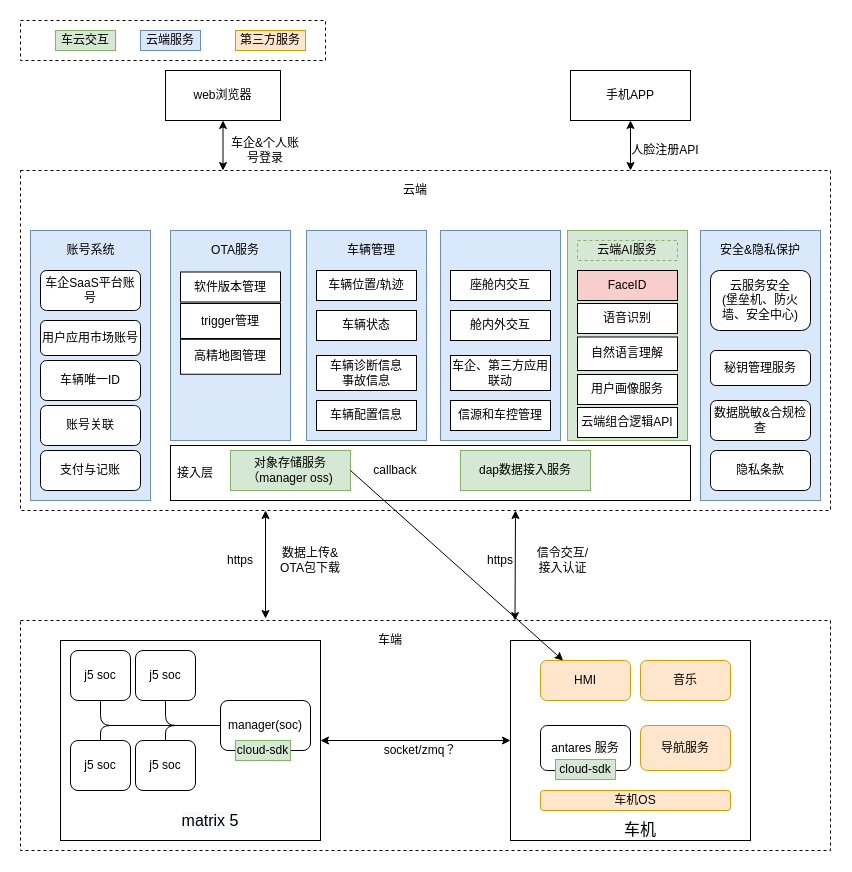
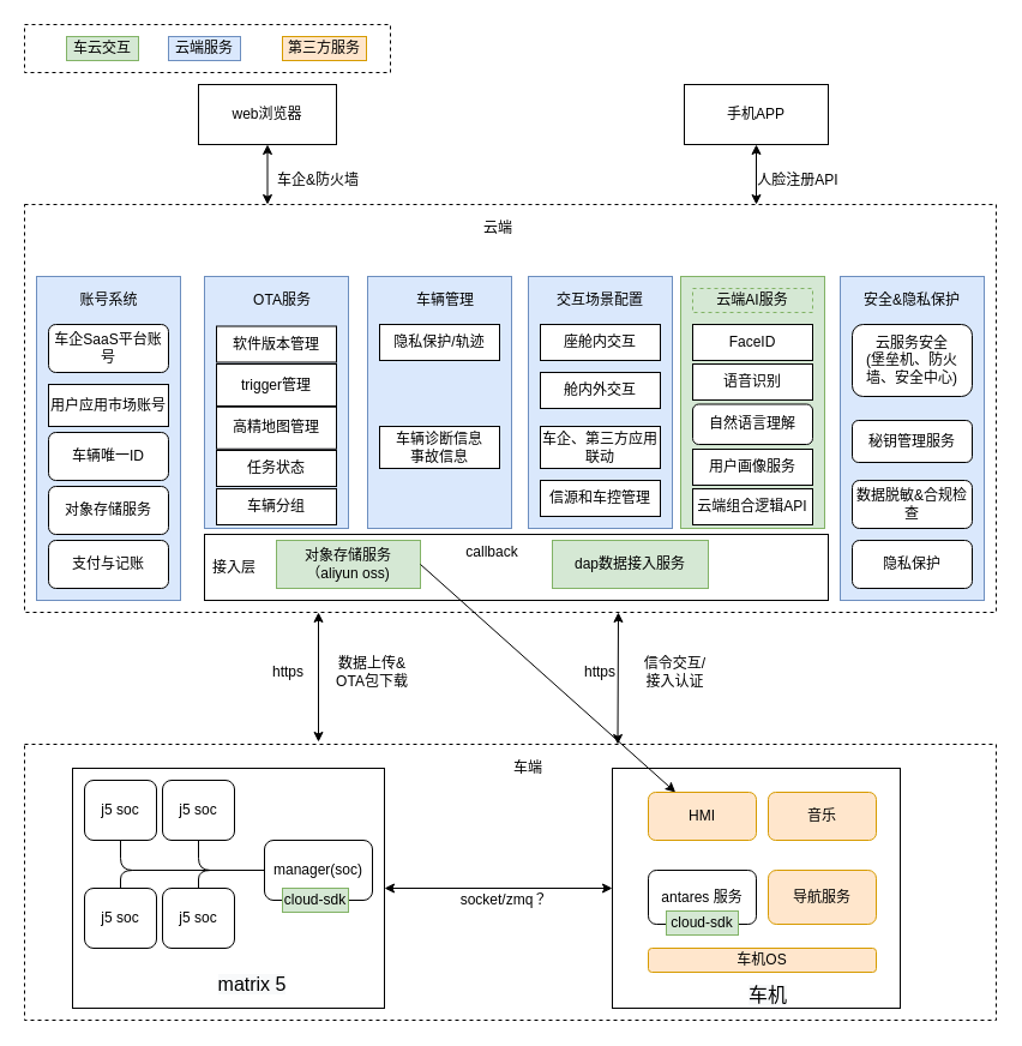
- <mxCell id="86" value="车企&amp;amp;个人账号登录" style="text;html=1;strokeColor=none;fillColor=none;align=center;verticalAlign=middle;whiteSpace=wrap;rounded=0;dashed=1;" vertex="1" parent="1"><mxGeometry x="230" y="140" width="70" height="20" as="geometry" /></mxCell>
+ <mxCell id="86" value="车企&amp;amp;防火墙" style="text;html=1;strokeColor=none;fillColor=none;align=center;verticalAlign=middle;whiteSpace=wrap;rounded=0;dashed=1;" vertex="1" parent="1"><mxGeometry x="230" y="140" width="70" height="20" as="geometry" /></mxCell>
+ <mxCell id="74" value="交互场景配置" style="text;html=1;strokeColor=none;fillColor=none;align=center;verticalAlign=middle;whiteSpace=wrap;rounded=0;dashed=1;" vertex="1" parent="1"><mxGeometry x="450" y="240" width="100" height="20" as="geometry" /></mxCell>
- <mxCell id="54" value="车辆位置/轨迹" style="rounded=0;whiteSpace=wrap;html=1;" vertex="1" parent="1"><mxGeometry x="316" y="270" width="100" height="30" as="geometry" /></mxCell>
+ <mxCell id="54" value="隐私保护/轨迹" style="rounded=0;whiteSpace=wrap;html=1;" vertex="1" parent="1"><mxGeometry x="316" y="270" width="100" height="30" as="geometry" /></mxCell>
- <mxCell id="79" value="FaceID" style="rounded=0;whiteSpace=wrap;html=1;fillColor=#f8cecc;" vertex="1" parent="1"><mxGeometry x="577" y="270" width="100" height="30" as="geometry" /></mxCell>
+ <mxCell id="79" value="FaceID" style="rounded=0;whiteSpace=wrap;html=1;" vertex="1" parent="1"><mxGeometry x="577" y="270" width="100" height="30" as="geometry" /></mxCell>
- <mxCell id="51" value="车辆状态" style="rounded=0;whiteSpace=wrap;html=1;" vertex="1" parent="1"><mxGeometry x="316" y="310" width="100" height="30" as="geometry" /></mxCell>
- <mxCell id="70" value="用户应用市场账号" style="rounded=1;whiteSpace=wrap;html=1;" vertex="1" parent="1"><mxGeometry x="40" y="320" width="100" height="35" as="geometry" /></mxCell>
+ <mxCell id="70" value="用户应用市场账号" style="whiteSpace=wrap;html=1;rounded=0;" vertex="1" parent="1"><mxGeometry x="40" y="320" width="100" height="35" as="geometry" /></mxCell>
- <mxCell id="77" value="自然语言理解" style="rounded=0;whiteSpace=wrap;html=1;" vertex="1" parent="1"><mxGeometry x="577" y="336.5" width="100" height="33.5" as="geometry" /></mxCell>
+ <mxCell id="77" value="自然语言理解" style="whiteSpace=wrap;html=1;rounded=1;" vertex="1" parent="1"><mxGeometry x="577" y="336.5" width="100" height="33.5" as="geometry" /></mxCell>
+ <mxCell id="48" value="任务状态" style="rounded=0;whiteSpace=wrap;html=1;" vertex="1" parent="1"><mxGeometry x="180" y="375" width="100" height="30" as="geometry" /></mxCell>
- <mxCell id="53" value="车辆配置信息" style="rounded=0;whiteSpace=wrap;html=1;" vertex="1" parent="1"><mxGeometry x="316" y="400" width="100" height="30" as="geometry" /></mxCell>
+ <mxCell id="47" value="车辆分组" style="rounded=0;whiteSpace=wrap;html=1;" vertex="1" parent="1"><mxGeometry x="180" y="407" width="100" height="30" as="geometry" /></mxCell>
- <mxCell id="68" value="账号关联" style="rounded=1;whiteSpace=wrap;html=1;" vertex="1" parent="1"><mxGeometry x="40" y="405" width="100" height="40" as="geometry" /></mxCell>
+ <mxCell id="68" value="对象存储服务" style="rounded=1;whiteSpace=wrap;html=1;" vertex="1" parent="1"><mxGeometry x="40" y="405" width="100" height="40" as="geometry" /></mxCell>
- <mxCell id="24" value="对象存储服务&lt;br&gt;（manager oss)" style="rounded=0;whiteSpace=wrap;html=1;fillColor=#d5e8d4;strokeColor=#82b366;" vertex="1" parent="1"><mxGeometry x="230" y="450" width="120" height="40" as="geometry" /></mxCell>
+ <mxCell id="24" value="对象存储服务&lt;br&gt;（aliyun oss)" style="rounded=0;whiteSpace=wrap;html=1;fillColor=#d5e8d4;strokeColor=#82b366;" vertex="1" parent="1"><mxGeometry x="230" y="450" width="120" height="40" as="geometry" /></mxCell>
- <mxCell id="37" value="callback" style="text;html=1;strokeColor=none;fillColor=none;align=center;verticalAlign=middle;whiteSpace=wrap;rounded=0;" vertex="1" parent="1"><mxGeometry x="375" y="460" width="40" height="20" as="geometry" /></mxCell>
+ <mxCell id="37" value="callback" style="text;html=1;strokeColor=none;fillColor=none;align=center;verticalAlign=middle;whiteSpace=wrap;rounded=0;" vertex="1" parent="1"><mxGeometry x="390" y="450" width="40" height="20" as="geometry" /></mxCell>
- <mxCell id="41" value="隐私条款" style="rounded=1;whiteSpace=wrap;html=1;" vertex="1" parent="1"><mxGeometry x="710" y="450" width="100" height="40" as="geometry" /></mxCell>
+ <mxCell id="41" value="隐私保护" style="rounded=1;whiteSpace=wrap;html=1;" vertex="1" parent="1"><mxGeometry x="710" y="450" width="100" height="40" as="geometry" /></mxCell>
- <mxCell id="18" value="车端" style="text;html=1;strokeColor=none;fillColor=none;align=center;verticalAlign=middle;whiteSpace=wrap;rounded=0;dashed=1;" vertex="1" parent="1"><mxGeometry x="370" y="630" width="40" height="20" as="geometry" /></mxCell>
+ <mxCell id="18" value="车端" style="text;html=1;strokeColor=none;fillColor=none;align=center;verticalAlign=middle;whiteSpace=wrap;rounded=0;dashed=1;" vertex="1" parent="1"><mxGeometry x="420" y="630" width="40" height="20" as="geometry" /></mxCell>
